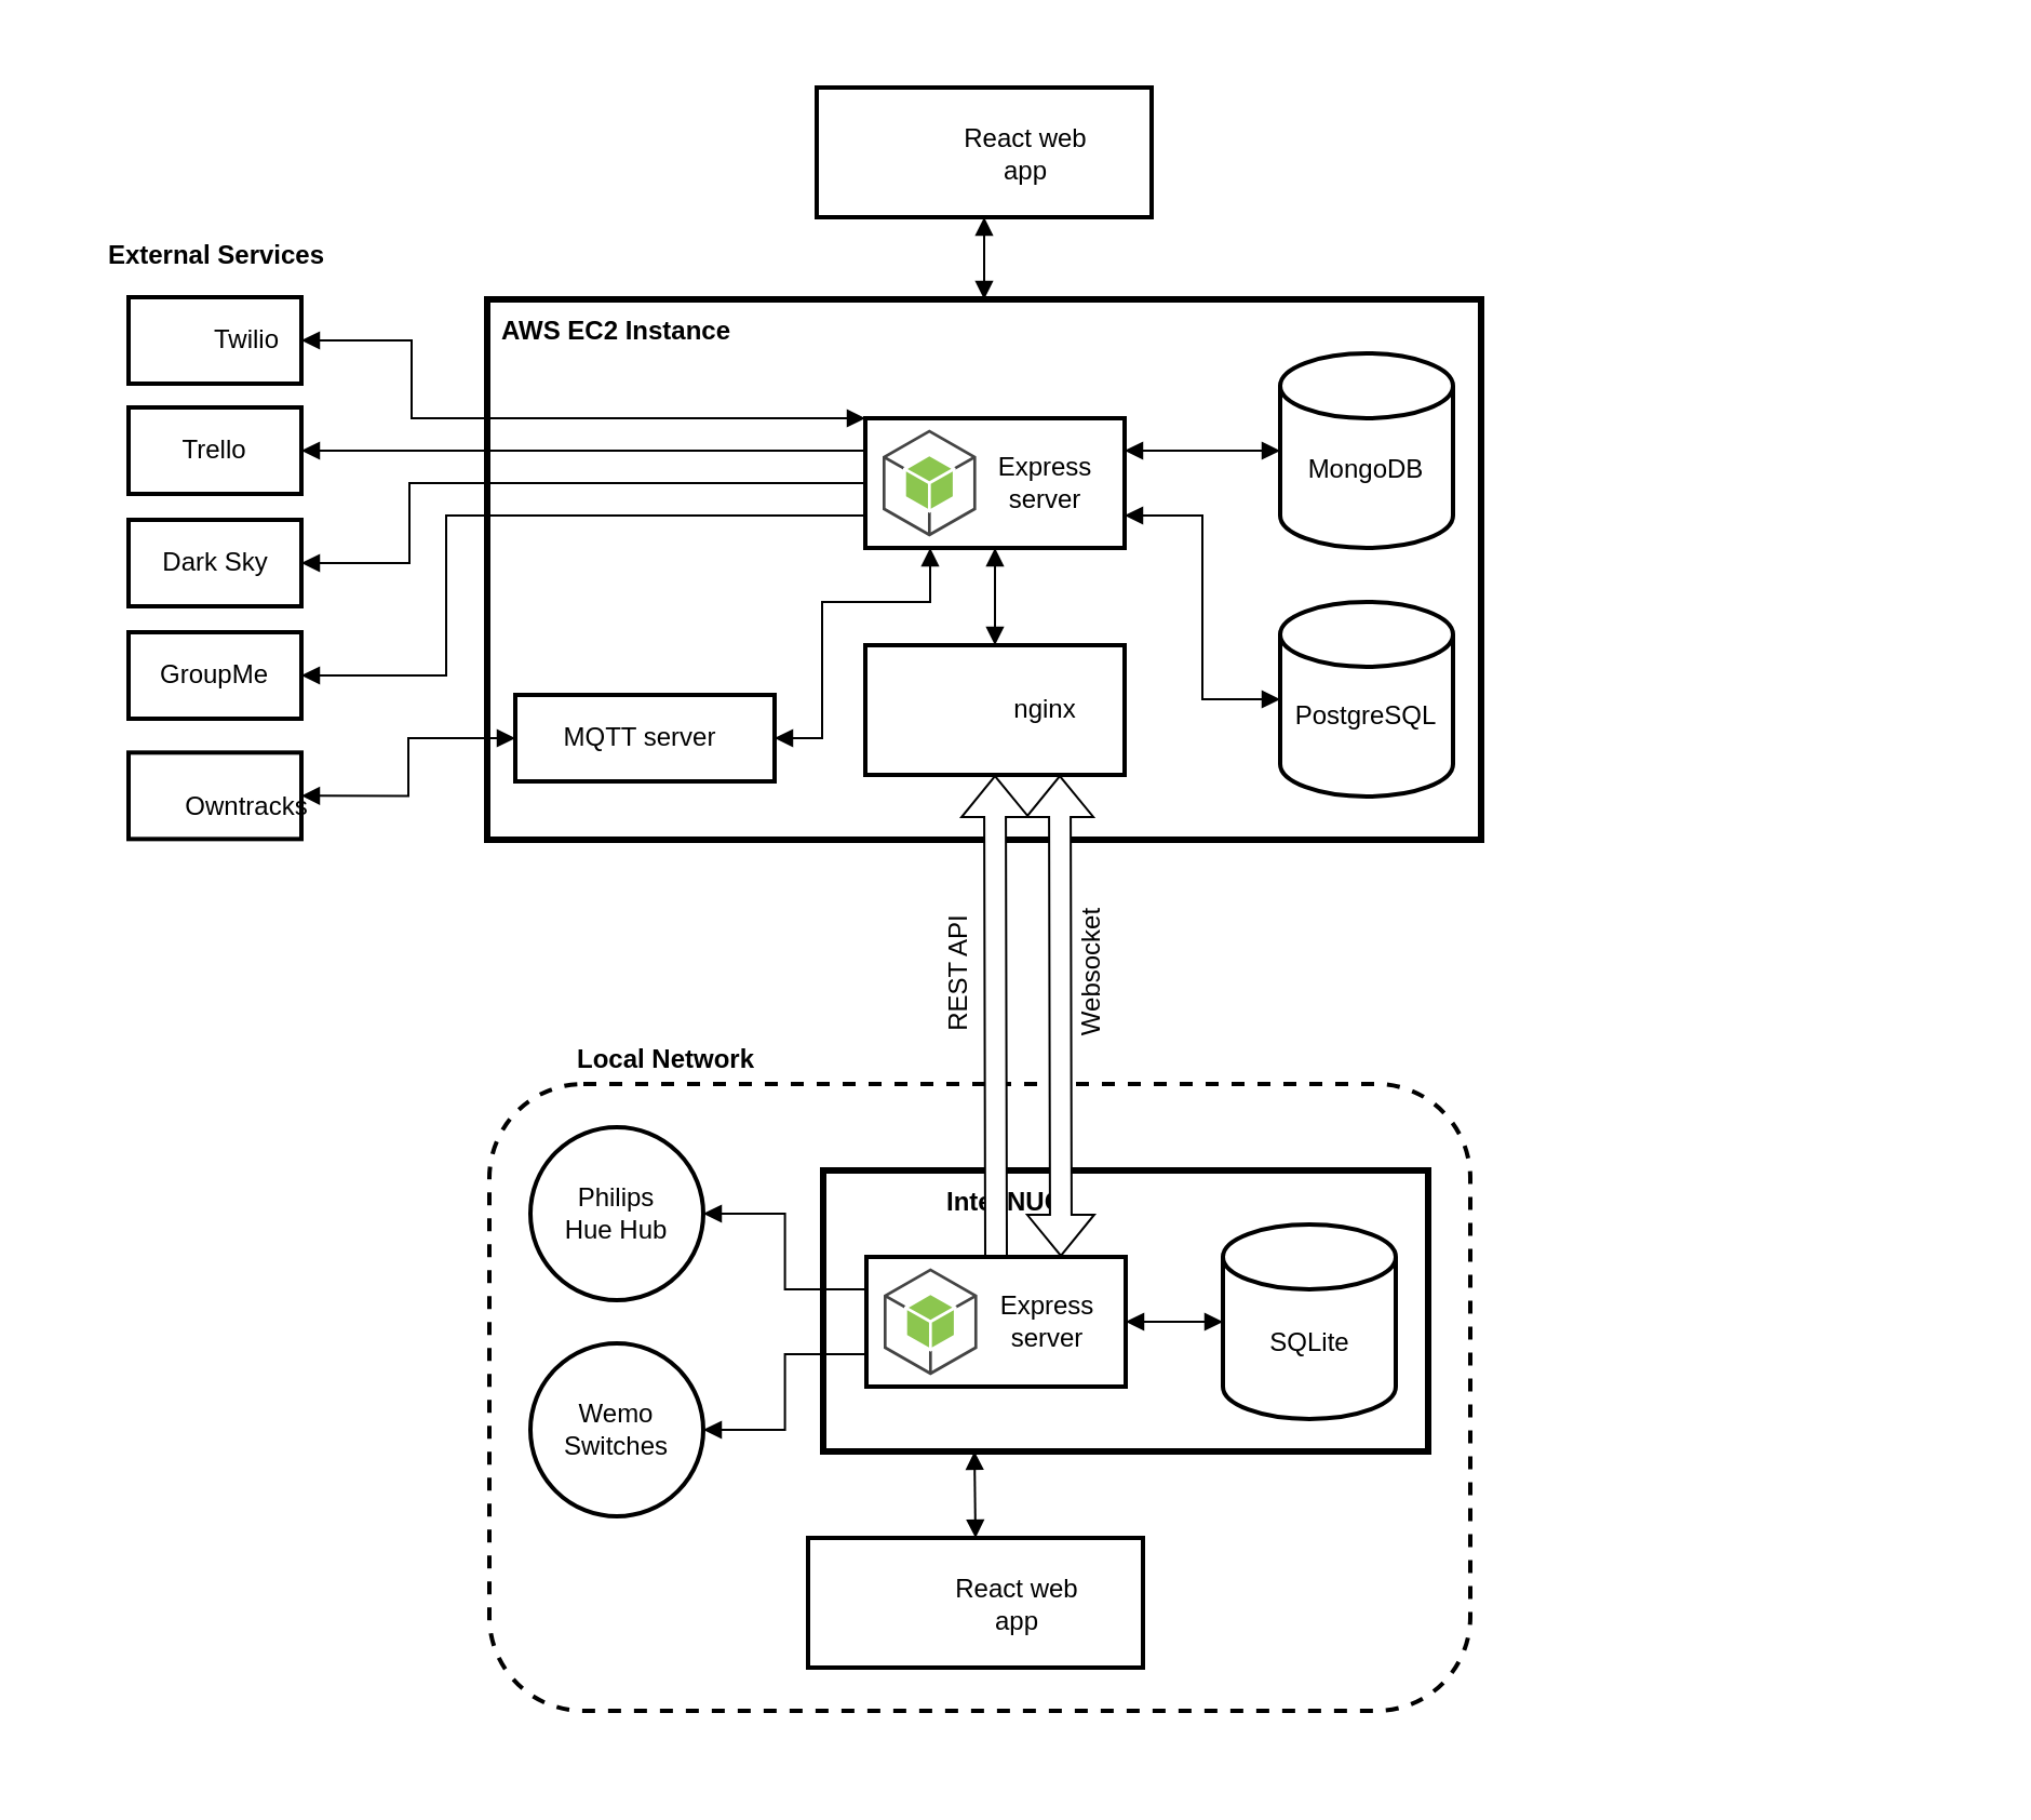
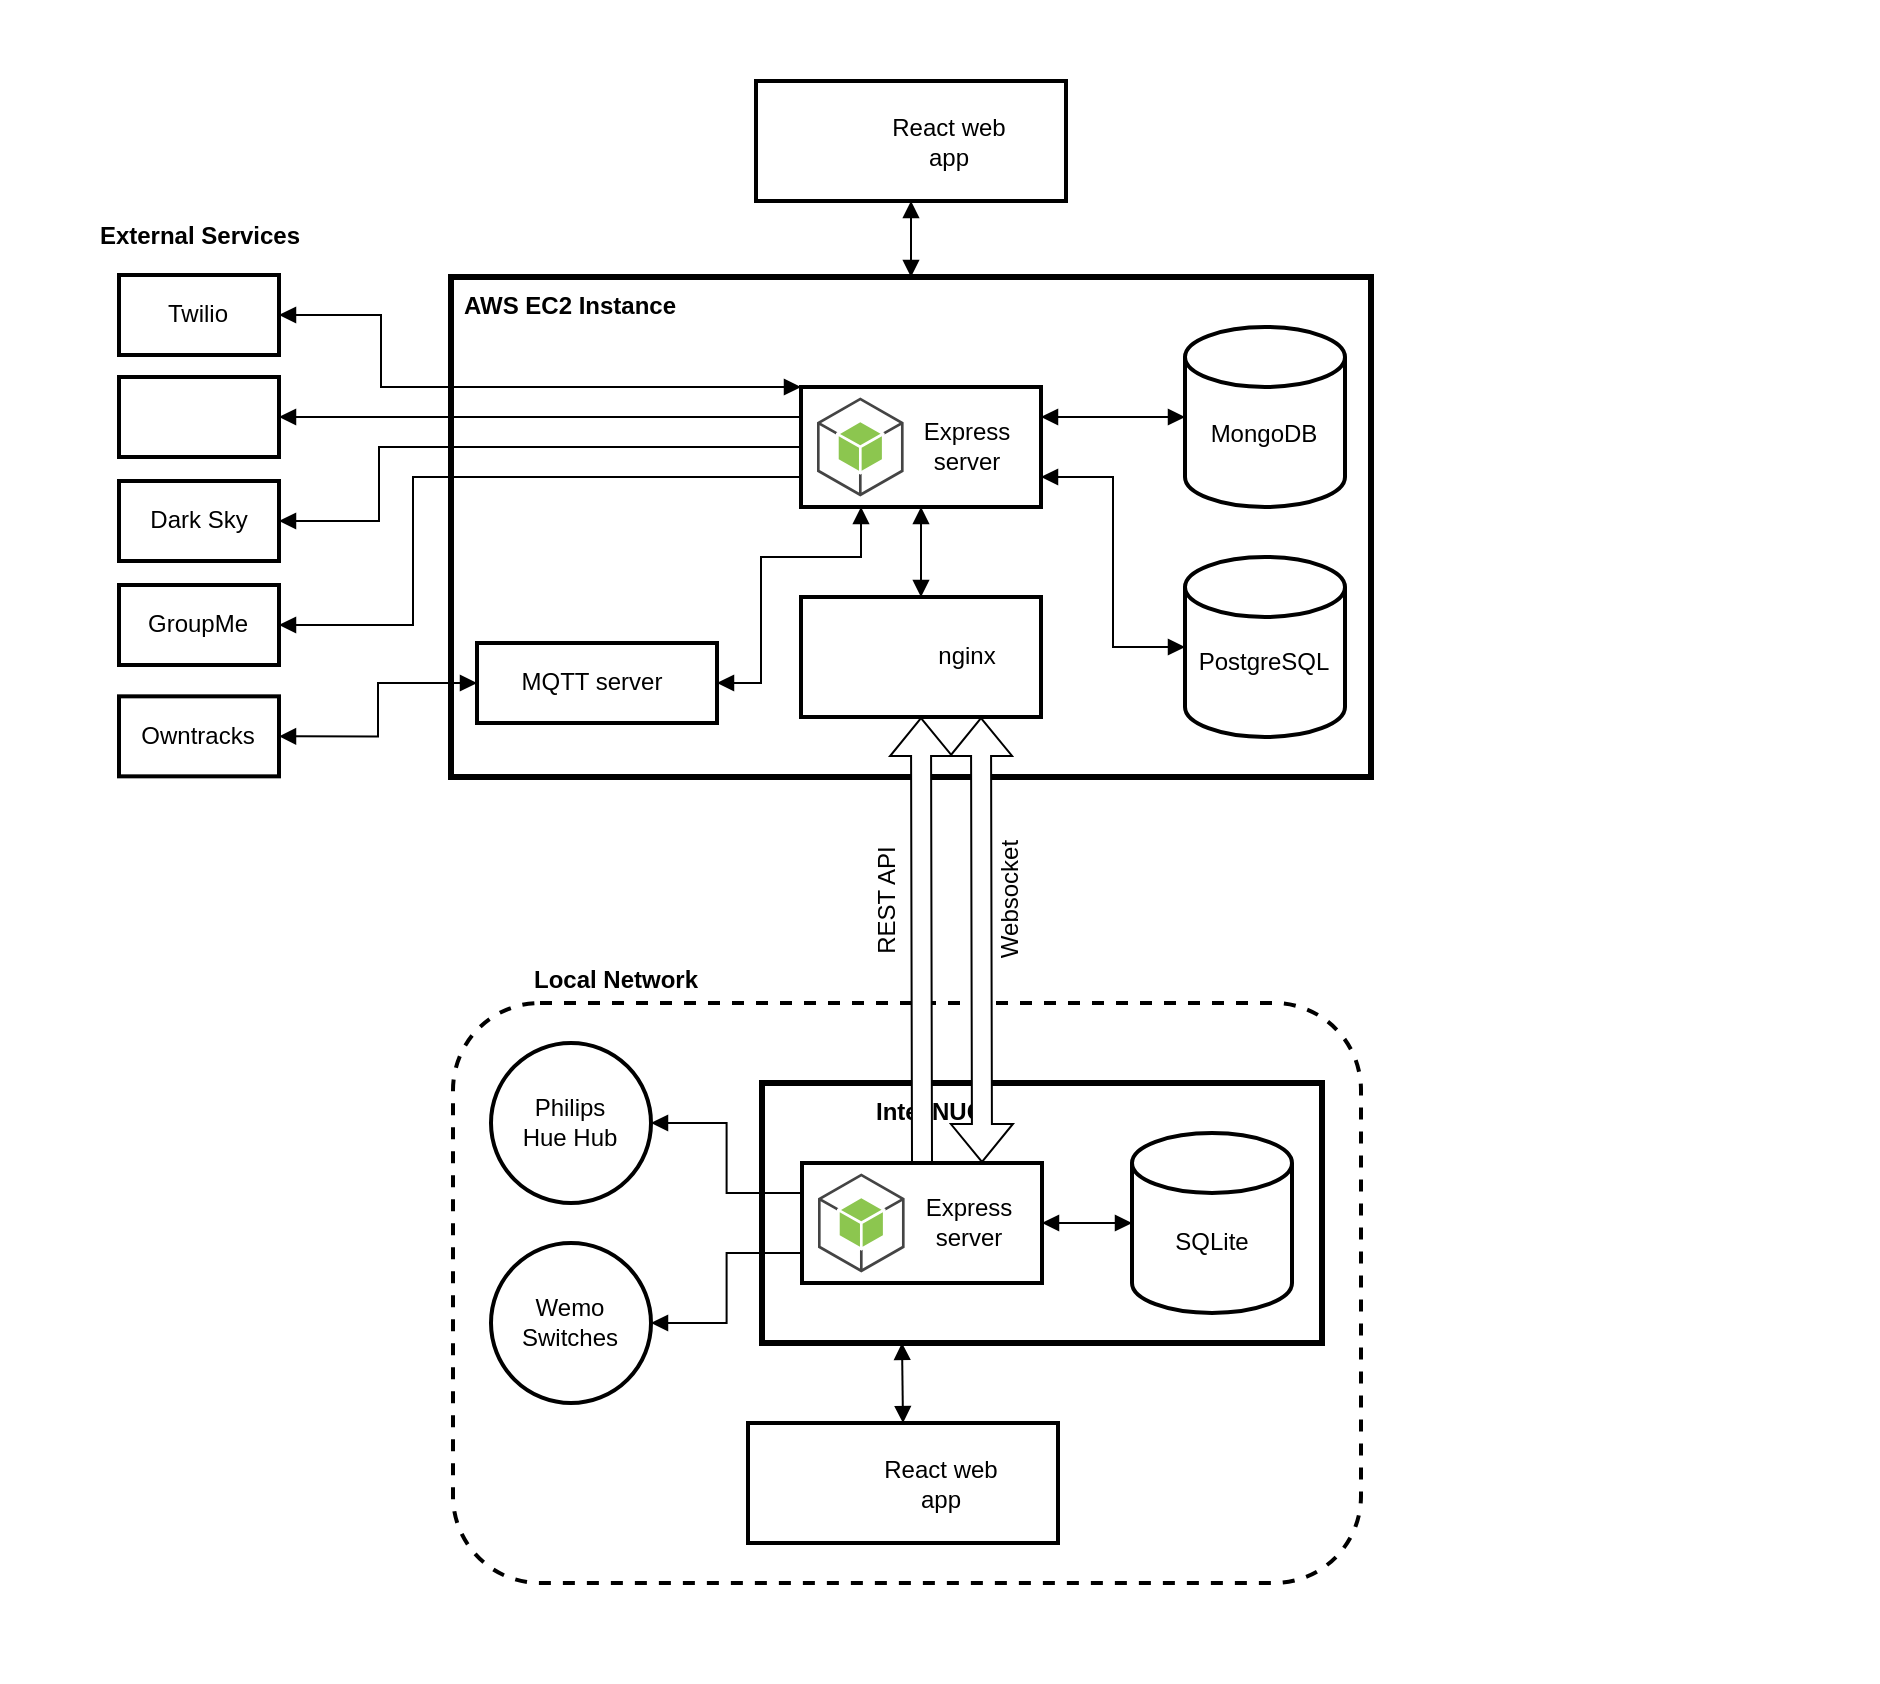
- <mxCell id="75" value="Twilio" style="text;html=1;strokeColor=none;fillColor=#ffffff;align=center;verticalAlign=middle;whiteSpace=wrap;rounded=0;shadow=0;glass=0;comic=0;" parent="73" vertex="1"><mxGeometry x="35" y="10" width="40" height="20" as="geometry" /></mxCell>
+ <mxCell id="75" value="Twilio" style="text;html=1;strokeColor=none;fillColor=#ffffff;align=center;verticalAlign=middle;whiteSpace=wrap;rounded=0;shadow=0;glass=0;comic=0;" parent="73" vertex="1"><mxGeometry x="20" y="10" width="40" height="20" as="geometry" /></mxCell>
- <mxCell id="67" value="Trello" style="text;html=1;strokeColor=none;fillColor=#ffffff;align=center;verticalAlign=middle;whiteSpace=wrap;rounded=0;shadow=0;glass=0;comic=0;" parent="65" vertex="1"><mxGeometry x="20" y="10" width="40" height="20" as="geometry" /></mxCell>
- <mxCell id="69" value="Owntracks" style="text;html=1;strokeColor=none;fillColor=#ffffff;align=center;verticalAlign=middle;whiteSpace=wrap;rounded=0;shadow=0;glass=0;comic=0;" parent="65" vertex="1"><mxGeometry x="35" y="174.67" width="40" height="20" as="geometry" /></mxCell>
+ <mxCell id="69" value="Owntracks" style="text;html=1;strokeColor=none;fillColor=#ffffff;align=center;verticalAlign=middle;whiteSpace=wrap;rounded=0;shadow=0;glass=0;comic=0;" parent="65" vertex="1"><mxGeometry x="20" y="169.67" width="40" height="20" as="geometry" /></mxCell>
